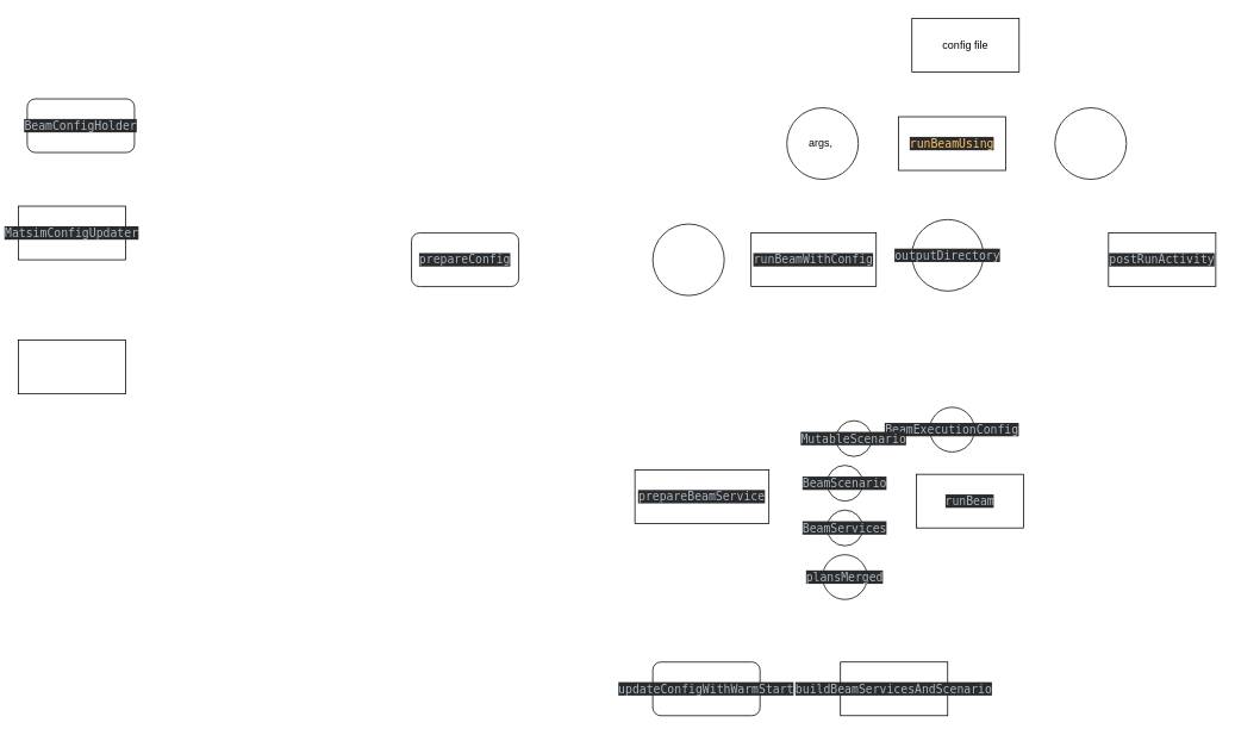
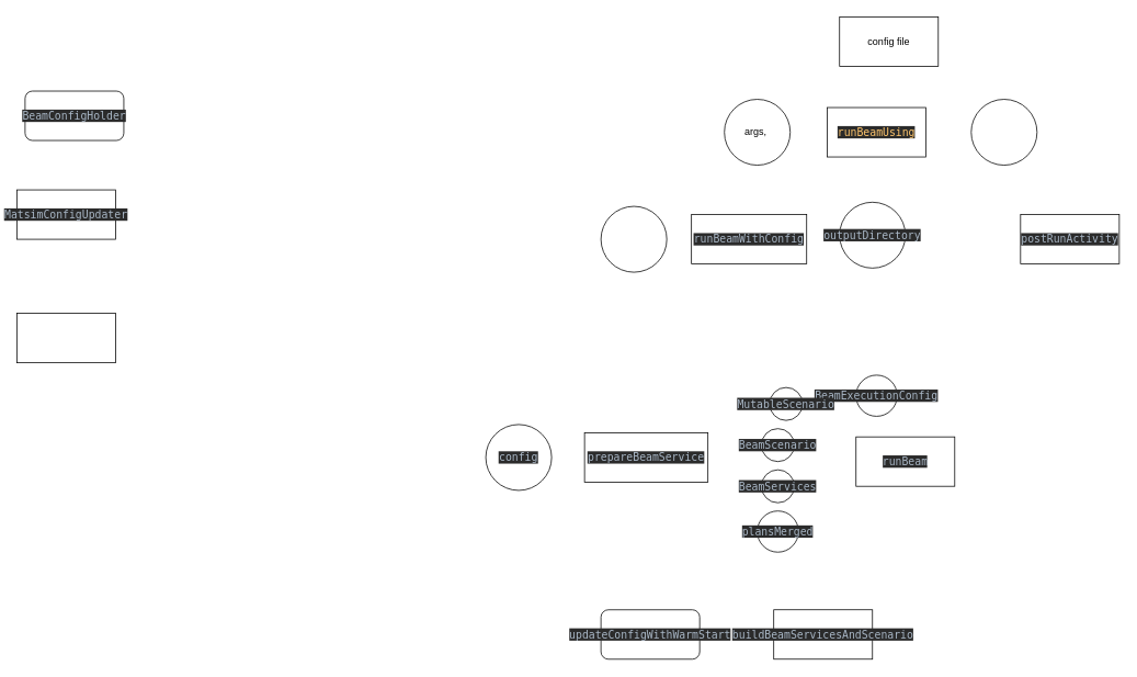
- <mxCell id="10" value="&lt;pre style=&quot;background-color:#2b2b2b;color:#a9b7c6;font-family:'JetBrains Mono',monospace;font-size:9.8pt;&quot;&gt;prepareConfig&lt;/pre&gt;" style="rounded=1;whiteSpace=wrap;html=1;" vertex="1" parent="1"><mxGeometry x="460" y="260" width="120" height="60" as="geometry" /></mxCell>
+ <mxCell id="18" value="&lt;pre style=&quot;background-color:#2b2b2b;color:#a9b7c6;font-family:'JetBrains Mono',monospace;font-size:9.8pt;&quot;&gt;config&lt;/pre&gt;" style="ellipse;whiteSpace=wrap;html=1;aspect=fixed;" vertex="1" parent="1"><mxGeometry x="590" y="515" width="80" height="80" as="geometry" /></mxCell>
- <mxCell id="17" value="&lt;pre style=&quot;background-color:#2b2b2b;color:#a9b7c6;font-family:'JetBrains Mono',monospace;font-size:9.8pt;&quot;&gt;runBeam&lt;/pre&gt;" style="rounded=0;whiteSpace=wrap;html=1;" vertex="1" parent="1"><mxGeometry x="1025" y="530" width="120" height="60" as="geometry" /></mxCell>
+ <mxCell id="17" value="&lt;pre style=&quot;background-color:#2b2b2b;color:#a9b7c6;font-family:'JetBrains Mono',monospace;font-size:9.8pt;&quot;&gt;runBeam&lt;/pre&gt;" style="rounded=0;whiteSpace=wrap;html=1;" vertex="1" parent="1"><mxGeometry x="1040" y="530" width="120" height="60" as="geometry" /></mxCell>
